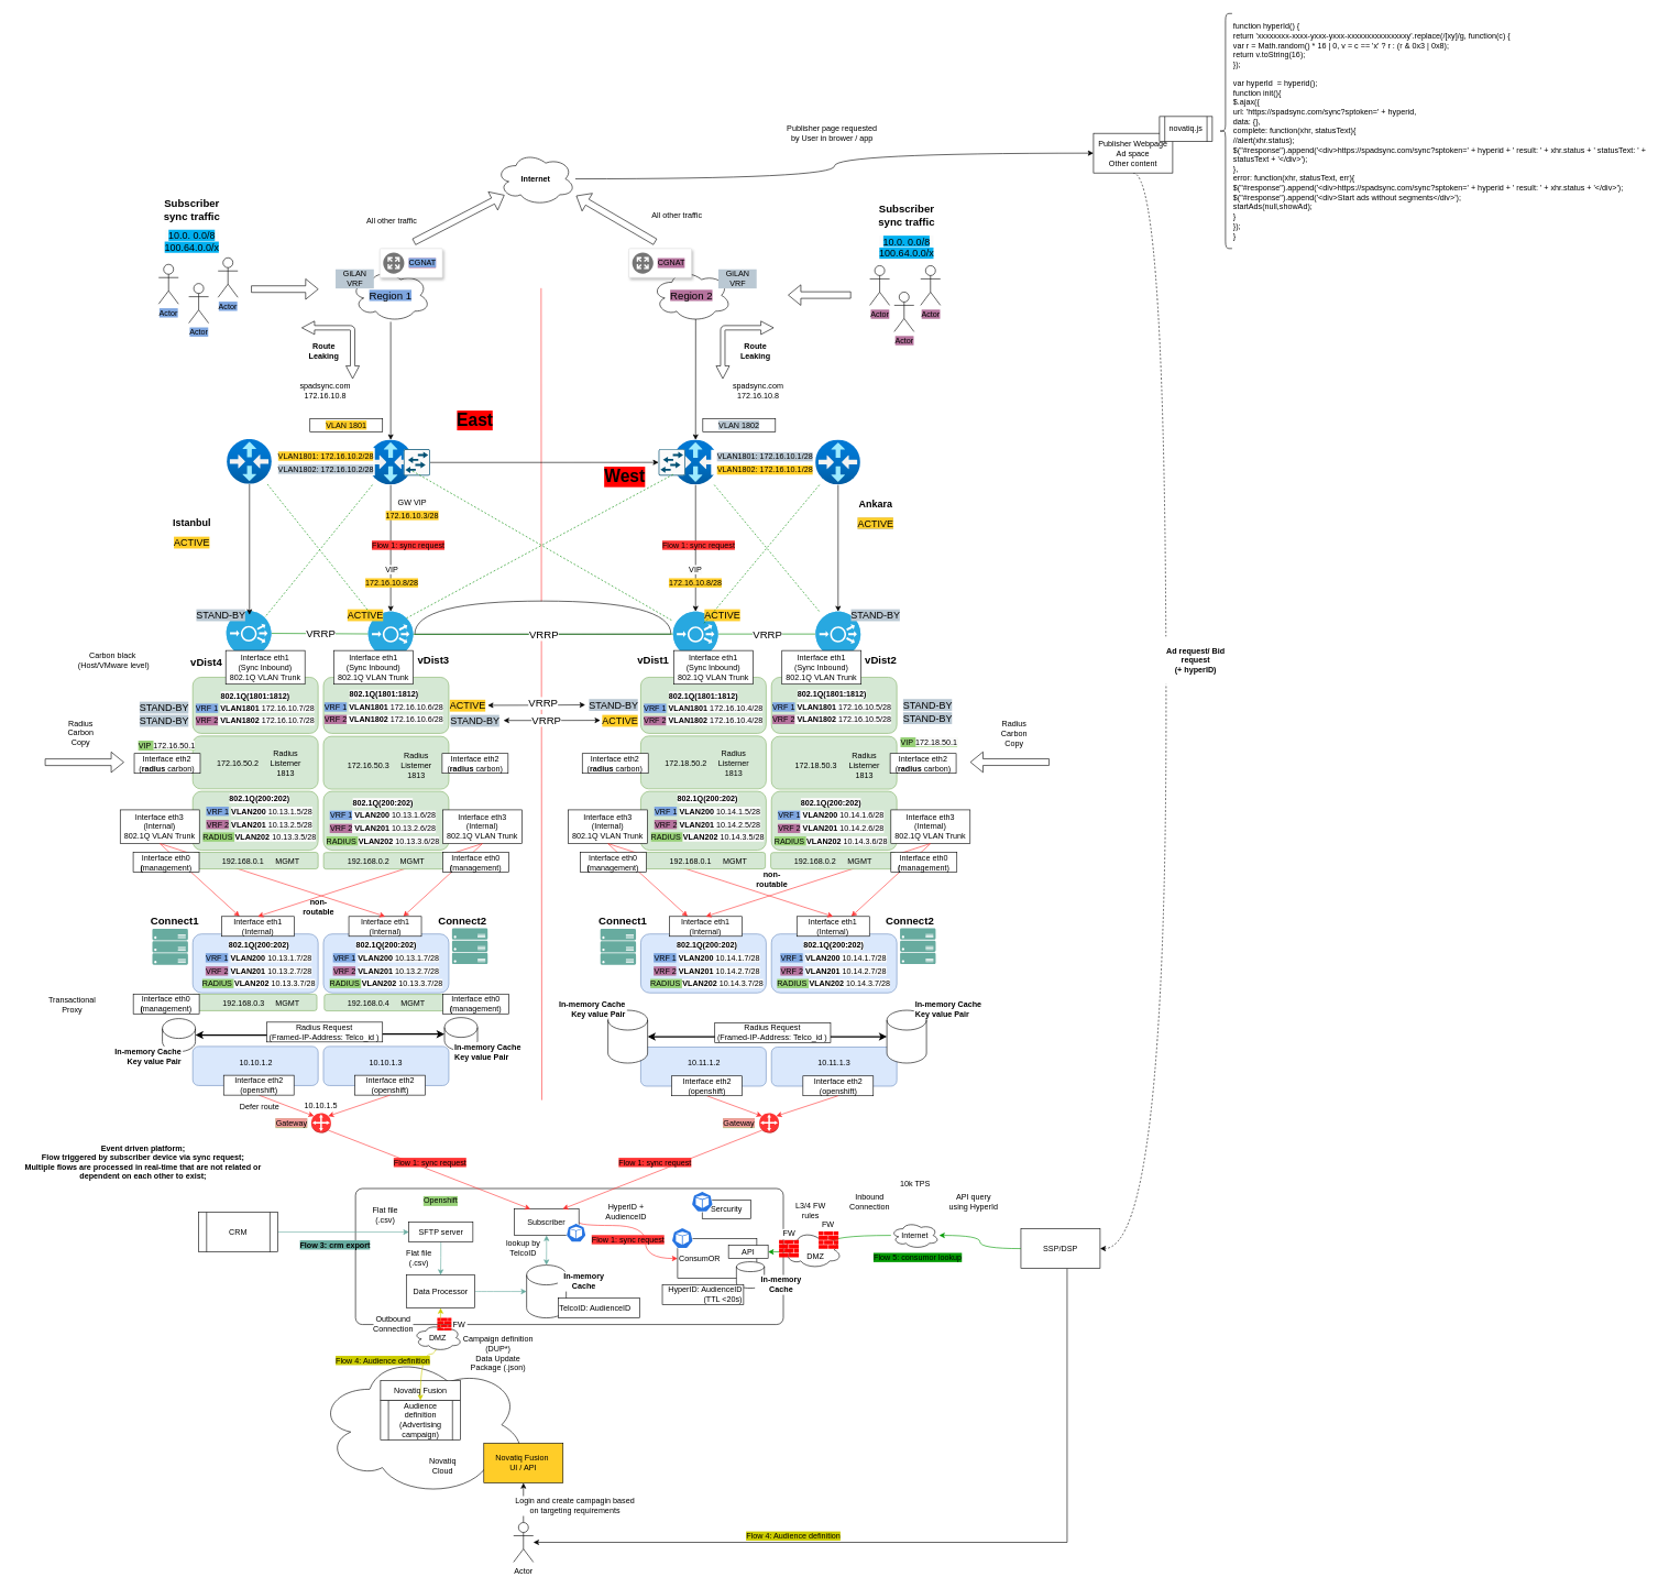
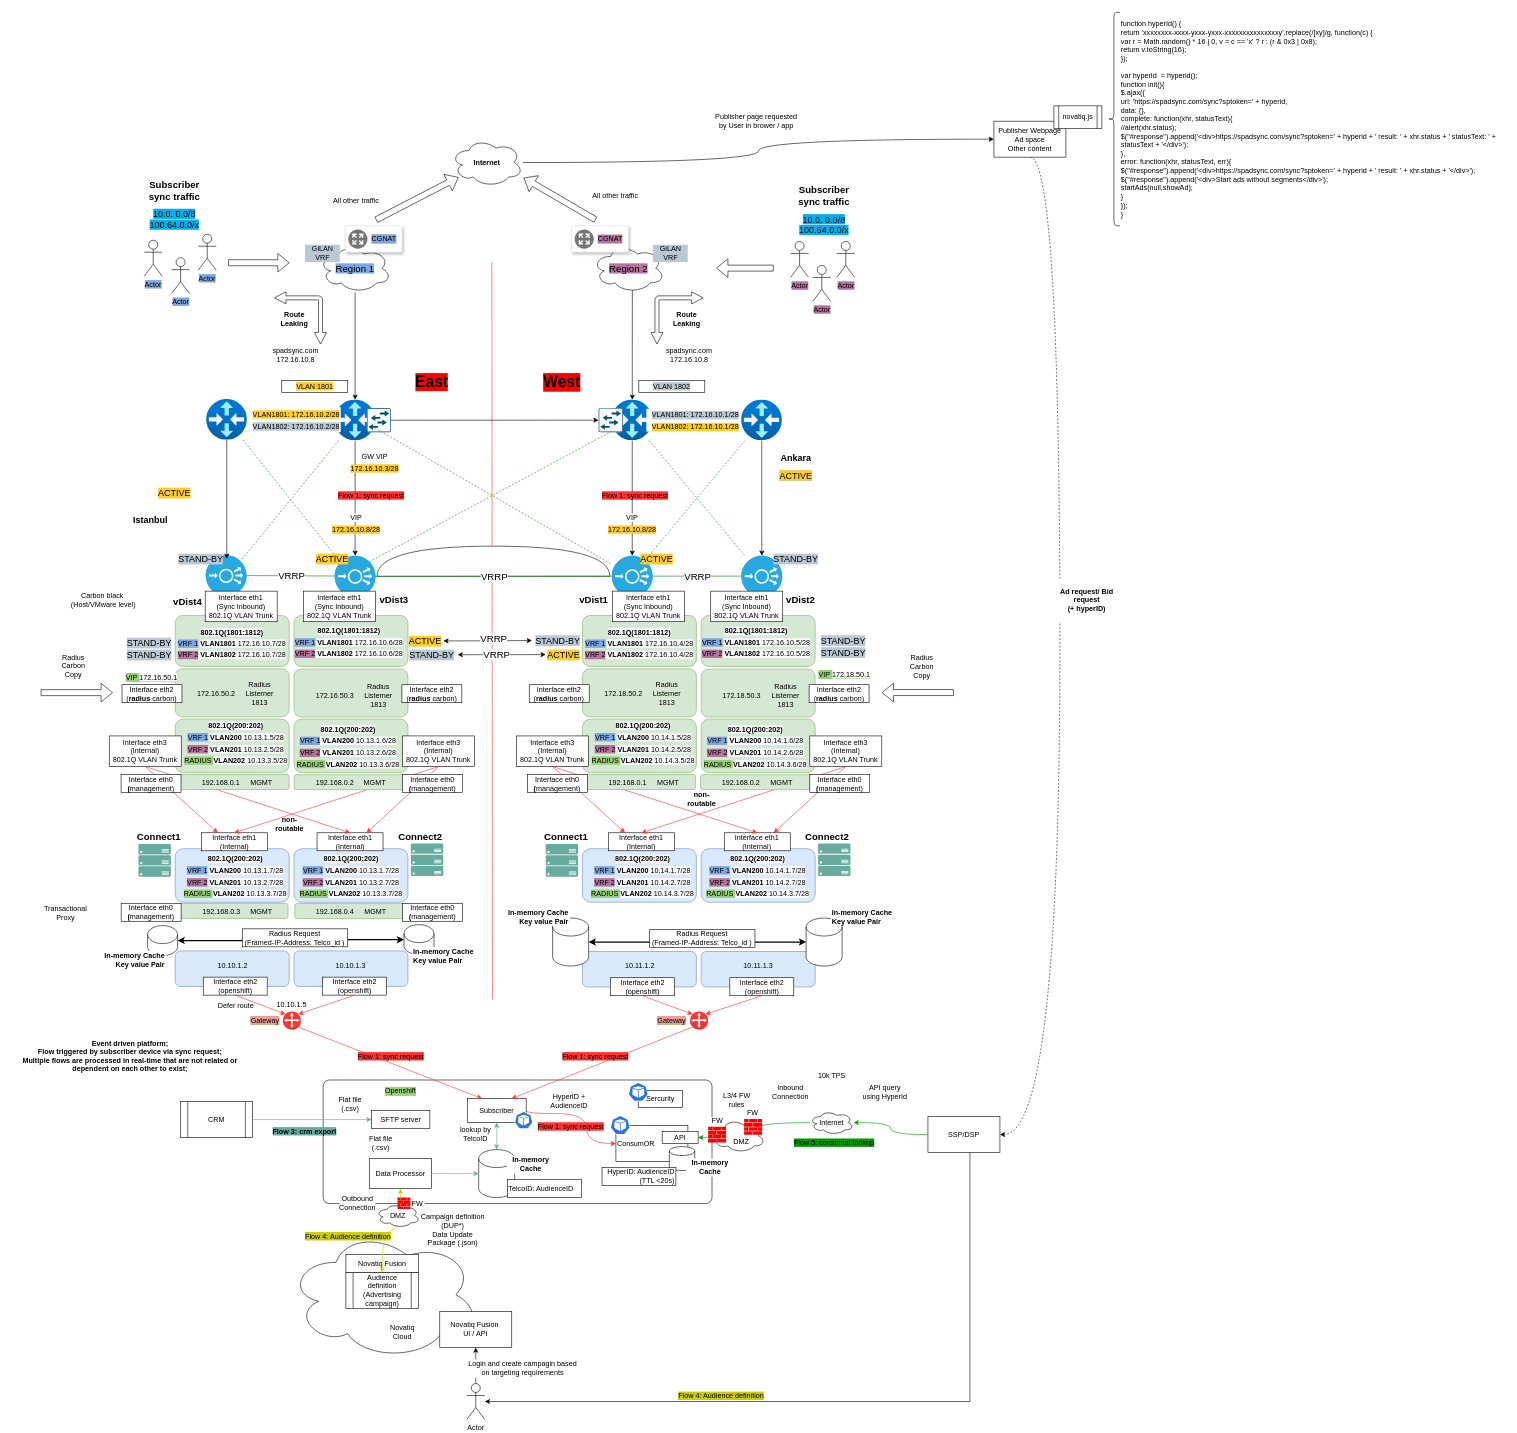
- <mxCell id="238" value="West" style="text;html=1;strokeColor=none;fillColor=none;align=center;verticalAlign=middle;whiteSpace=wrap;rounded=0;fontStyle=1;labelBackgroundColor=#FF0000;fontSize=26;" parent="1" vertex="1"><mxGeometry x="915.73" y="707.1" width="60" height="30" as="geometry" /></mxCell>
+ <mxCell id="238" value="West" style="text;html=1;strokeColor=none;fillColor=none;align=center;verticalAlign=middle;whiteSpace=wrap;rounded=0;fontStyle=1;labelBackgroundColor=#FF0000;fontSize=26;" parent="1" vertex="1"><mxGeometry x="905.73" y="622.1" width="60" height="30" as="geometry" /></mxCell>
- <mxCell id="47" value="Istanbul" style="text;html=1;strokeColor=none;fillColor=default;align=center;verticalAlign=middle;whiteSpace=wrap;rounded=0;labelBackgroundColor=none;sketch=0;fontSize=15;fontColor=#000000;fontStyle=1" parent="1" vertex="1"><mxGeometry x="257.83" y="777.75" width="64.46" height="26.5" as="geometry" /></mxCell>
+ <mxCell id="47" value="Istanbul" style="text;html=1;strokeColor=none;fillColor=default;align=center;verticalAlign=middle;whiteSpace=wrap;rounded=0;labelBackgroundColor=none;sketch=0;fontSize=15;fontColor=#000000;fontStyle=1" parent="1" vertex="1"><mxGeometry x="217.83" y="852.75" width="64.46" height="26.5" as="geometry" /></mxCell>
- <mxCell id="113" style="edgeStyle=orthogonalEdgeStyle;curved=1;rounded=0;orthogonalLoop=1;jettySize=auto;html=1;entryX=0.5;entryY=0;entryDx=0;entryDy=0;startArrow=none;startFill=0;strokeColor=#67AB9F;" parent="1" source="114" target="117" edge="1"><mxGeometry relative="1" as="geometry" /></mxCell>
- <mxCell id="281" value="Novatiq Fusion&amp;nbsp;&lt;br&gt;UI / API" style="rounded=0;whiteSpace=wrap;html=1;fillColor=#ffcd28;" vertex="1" parent="1"><mxGeometry x="732.16" y="2186" width="120" height="60" as="geometry" /></mxCell>
+ <mxCell id="281" value="Novatiq Fusion&amp;nbsp;&lt;br&gt;UI / API" style="rounded=0;whiteSpace=wrap;html=1;" vertex="1" parent="1"><mxGeometry x="732.16" y="2186" width="120" height="60" as="geometry" /></mxCell>
